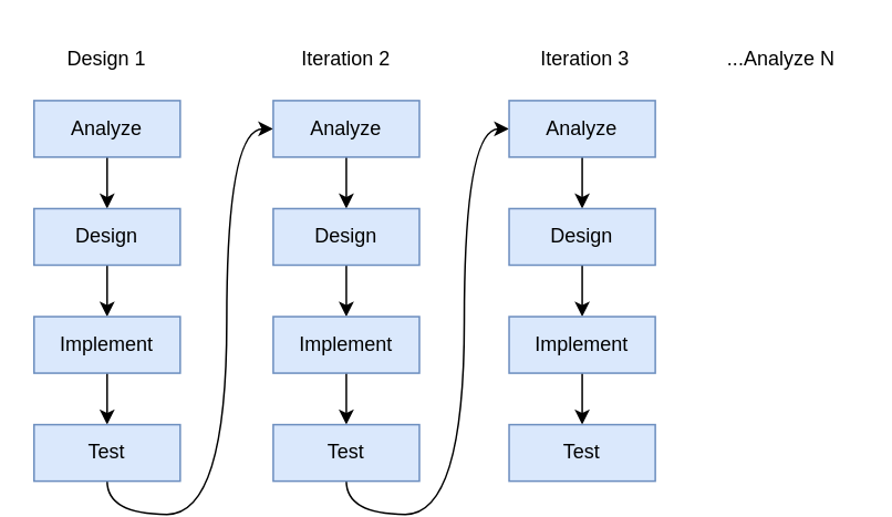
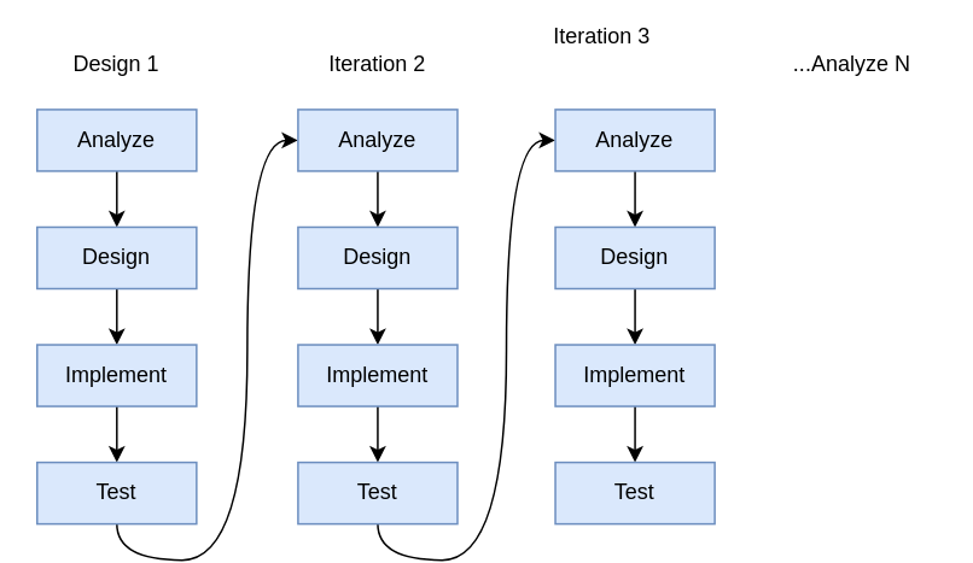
- <mxCell id="27" value="Iteration 3" style="text;html=1;align=center;verticalAlign=middle;whiteSpace=wrap;rounded=0;" vertex="1" parent="1"><mxGeometry x="322" y="20" width="60" height="30" as="geometry" /></mxCell>
+ <mxCell id="27" value="Iteration 3" style="text;html=1;align=center;verticalAlign=middle;whiteSpace=wrap;rounded=0;" vertex="1" parent="1"><mxGeometry x="302" y="5" width="60" height="30" as="geometry" /></mxCell>
